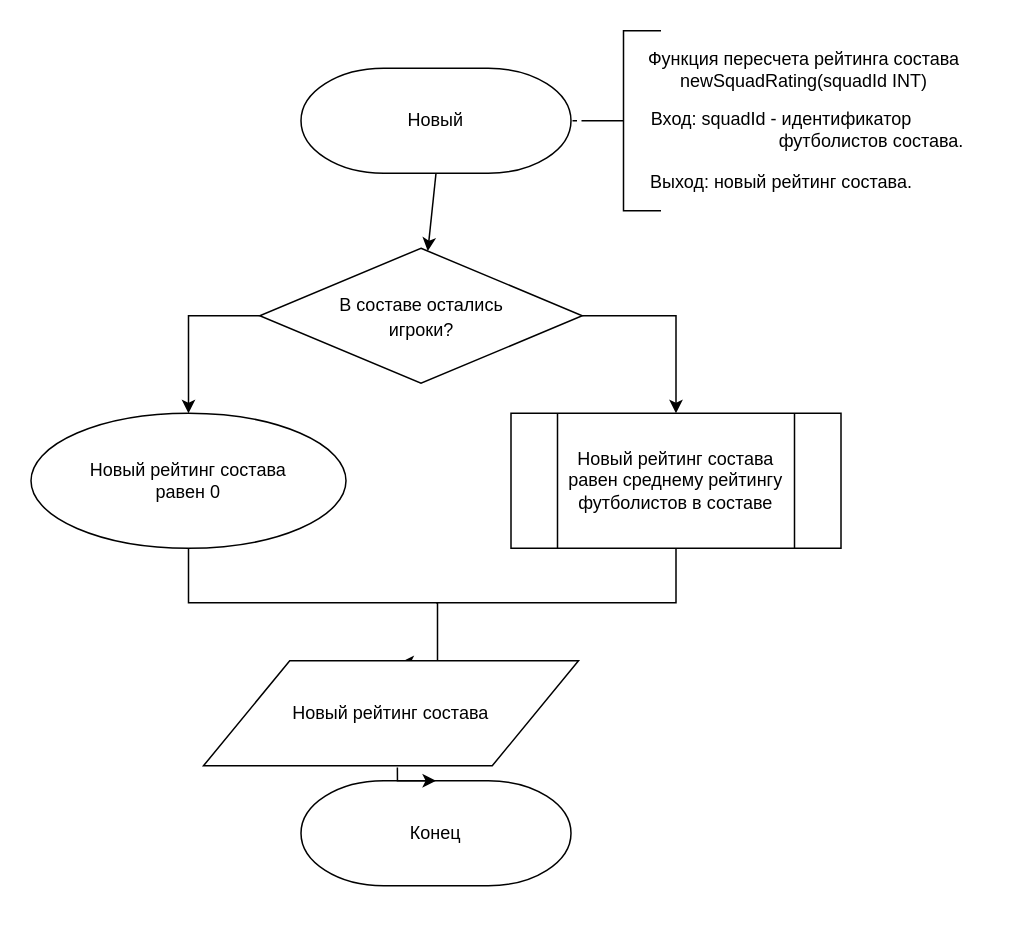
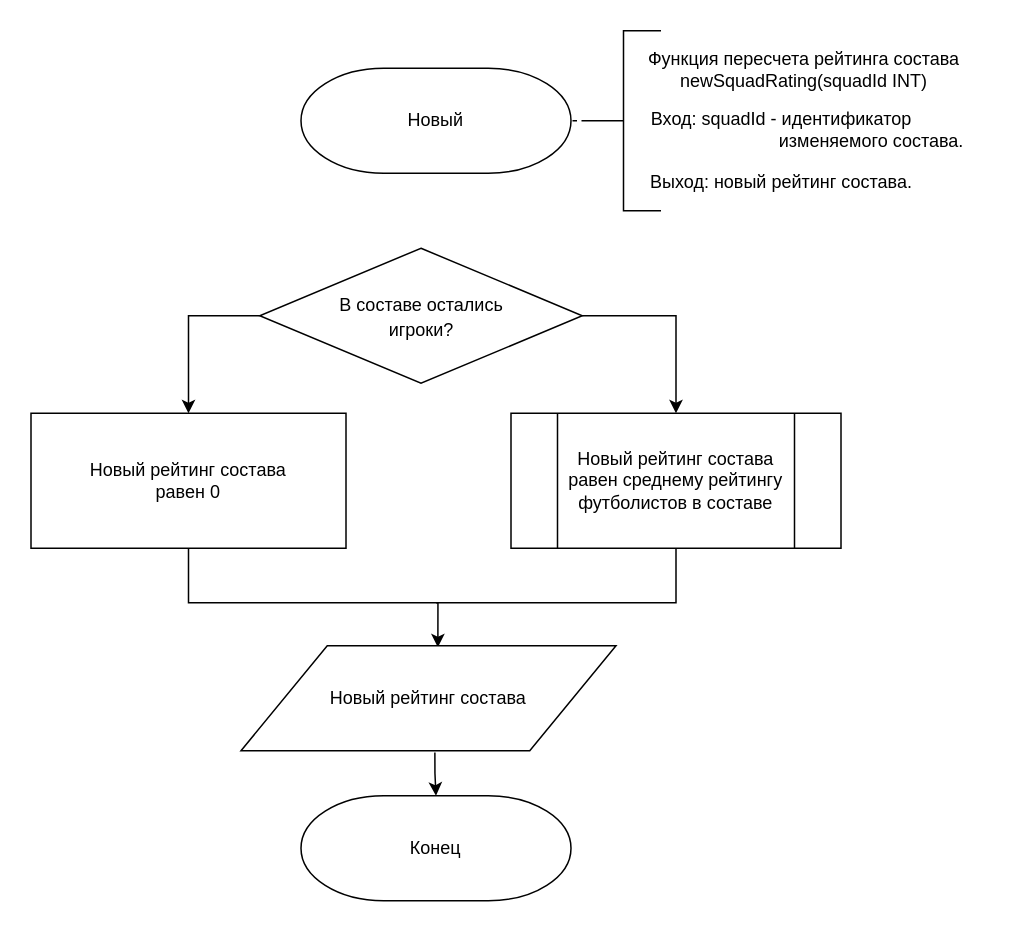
- <mxCell id="13" value="Вход: squadId - идентификатор &lt;br&gt;&amp;nbsp; &amp;nbsp; &amp;nbsp; &amp;nbsp; &amp;nbsp; &amp;nbsp; &amp;nbsp; &amp;nbsp; &amp;nbsp; &amp;nbsp; &amp;nbsp; &amp;nbsp; &amp;nbsp; &amp;nbsp; &amp;nbsp; &amp;nbsp; &amp;nbsp; &amp;nbsp; &amp;nbsp; &amp;nbsp; футболистов состава.&amp;nbsp; &amp;nbsp;&amp;nbsp;" style="text;html=1;align=center;verticalAlign=middle;resizable=0;points=[];autosize=1;strokeColor=none;fillColor=none;fontSize=12;" parent="1" vertex="1"><mxGeometry x="375" y="71.25" width="290" height="30" as="geometry" /></mxCell>
+ <mxCell id="13" value="Вход: squadId - идентификатор &lt;br&gt;&amp;nbsp; &amp;nbsp; &amp;nbsp; &amp;nbsp; &amp;nbsp; &amp;nbsp; &amp;nbsp; &amp;nbsp; &amp;nbsp; &amp;nbsp; &amp;nbsp; &amp;nbsp; &amp;nbsp; &amp;nbsp; &amp;nbsp; &amp;nbsp; &amp;nbsp; &amp;nbsp; &amp;nbsp; &amp;nbsp; изменяемого состава.&amp;nbsp; &amp;nbsp;&amp;nbsp;" style="text;html=1;align=center;verticalAlign=middle;resizable=0;points=[];autosize=1;strokeColor=none;fillColor=none;fontSize=12;" parent="1" vertex="1"><mxGeometry x="375" y="71.25" width="290" height="30" as="geometry" /></mxCell>
- <mxCell id="2" style="edgeStyle=none;html=1;exitX=0.5;exitY=1;exitDx=0;exitDy=0;exitPerimeter=0;" parent="1" source="3" target="6" edge="1"><mxGeometry relative="1" as="geometry" /></mxCell>
- <mxCell id="16" value="Новый рейтинг состава &lt;br&gt;равен 0" style="ellipse;whiteSpace=wrap;html=1;absoluteArcSize=1;arcSize=14;strokeWidth=1;fontSize=12;" parent="1" vertex="1"><mxGeometry x="20" y="275" width="210" height="90" as="geometry" /></mxCell>
+ <mxCell id="16" value="Новый рейтинг состава &lt;br&gt;равен 0" style="rounded=0;whiteSpace=wrap;html=1;absoluteArcSize=1;arcSize=14;strokeWidth=1;fontSize=12;" parent="1" vertex="1"><mxGeometry x="20" y="275" width="210" height="90" as="geometry" /></mxCell>
- <mxCell id="18" value="&lt;span&gt;Новый рейтинг состава&lt;/span&gt;" style="shape=parallelogram;html=1;strokeWidth=1;perimeter=parallelogramPerimeter;whiteSpace=wrap;rounded=0;arcSize=12;size=0.23;fontSize=12;" parent="1" vertex="1"><mxGeometry x="135" y="440" width="250" height="70" as="geometry" /></mxCell>
+ <mxCell id="18" value="&lt;span&gt;Новый рейтинг состава&lt;/span&gt;" style="shape=parallelogram;html=1;strokeWidth=1;perimeter=parallelogramPerimeter;whiteSpace=wrap;rounded=0;arcSize=12;size=0.23;fontSize=12;" parent="1" vertex="1"><mxGeometry x="160" y="430" width="250" height="70" as="geometry" /></mxCell>
- <mxCell id="12" value="Конец" style="strokeWidth=1;html=1;shape=mxgraph.flowchart.terminator;whiteSpace=wrap;" parent="1" vertex="1"><mxGeometry x="200" y="520" width="180" height="70" as="geometry" /></mxCell>
+ <mxCell id="12" value="Конец" style="strokeWidth=1;html=1;shape=mxgraph.flowchart.terminator;whiteSpace=wrap;" parent="1" vertex="1"><mxGeometry x="200" y="530" width="180" height="70" as="geometry" /></mxCell>
